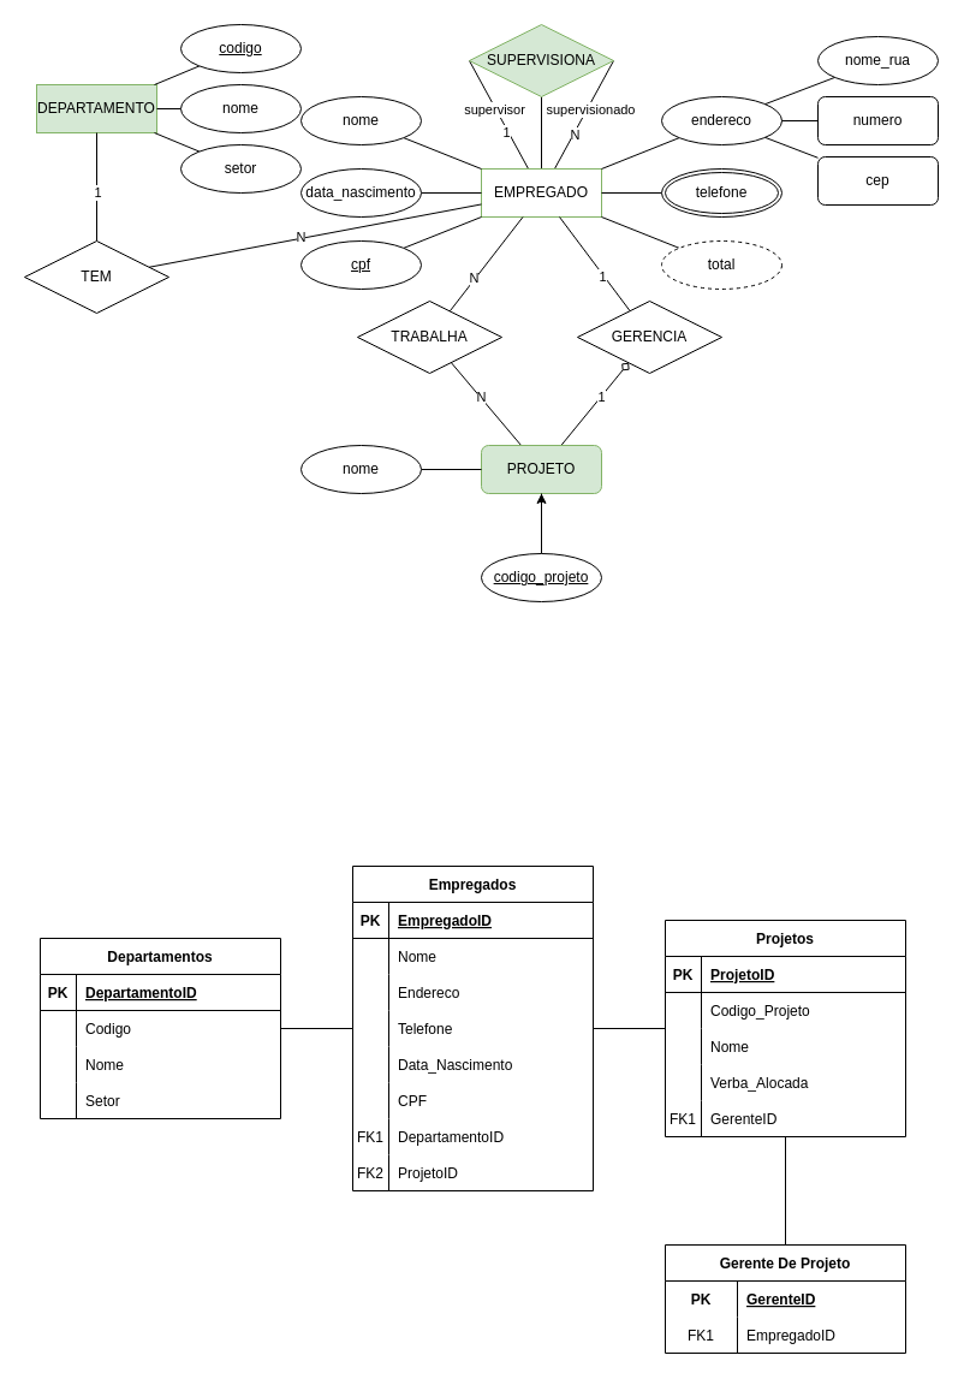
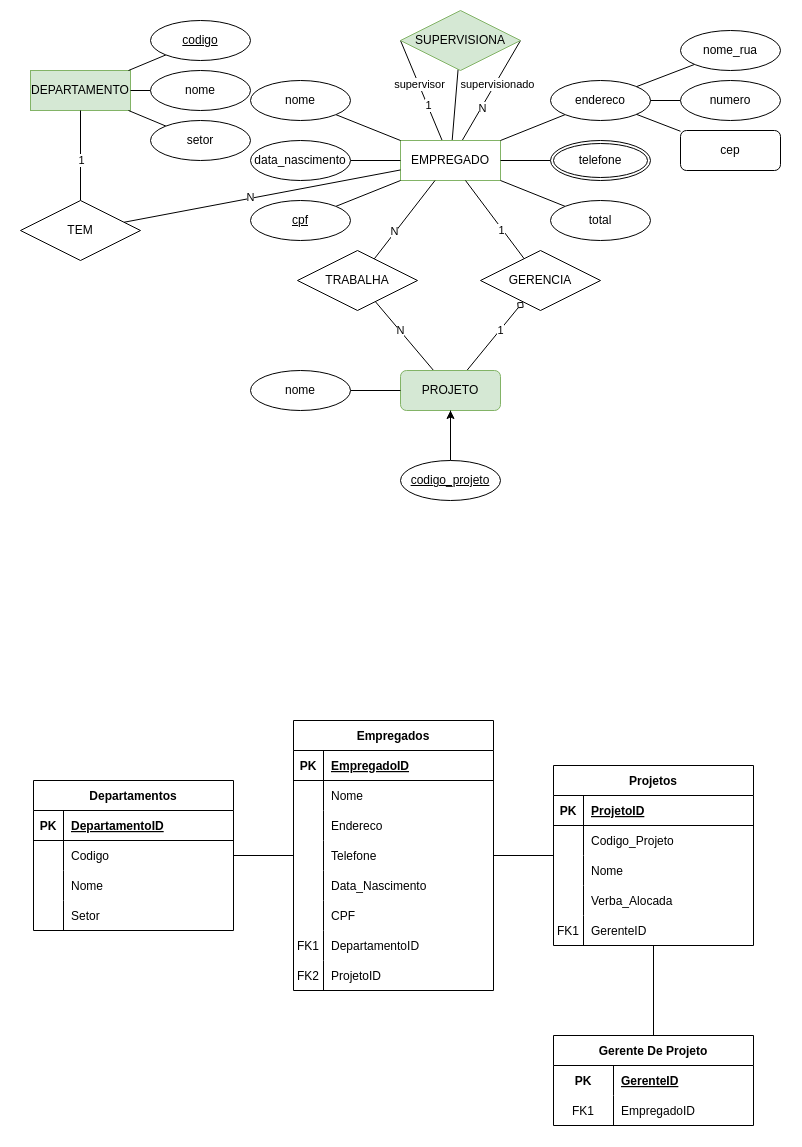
- <mxCell id="118" value="SUPERVISIONA" style="shape=rhombus;perimeter=rhombusPerimeter;whiteSpace=wrap;html=1;align=center;fillColor=#d5e8d4;strokeColor=#82b366;" parent="1" vertex="1"><mxGeometry x="390" y="20" width="120" height="60" as="geometry" /></mxCell>
+ <mxCell id="118" value="SUPERVISIONA" style="shape=rhombus;perimeter=rhombusPerimeter;whiteSpace=wrap;html=1;align=center;fillColor=#d5e8d4;strokeColor=#82b366;" parent="1" vertex="1"><mxGeometry x="400" y="10" width="120" height="60" as="geometry" /></mxCell>
- <mxCell id="100" value="numero" style="whiteSpace=wrap;html=1;align=center;rounded=1;" parent="1" vertex="1"><mxGeometry x="680" y="80" width="100" height="40" as="geometry" /></mxCell>
+ <mxCell id="100" value="numero" style="ellipse;whiteSpace=wrap;html=1;align=center;" parent="1" vertex="1"><mxGeometry x="680" y="80" width="100" height="40" as="geometry" /></mxCell>
- <mxCell id="106" value="total" style="ellipse;whiteSpace=wrap;html=1;align=center;dashed=1;" parent="1" vertex="1"><mxGeometry x="550" y="200" width="100" height="40" as="geometry" /></mxCell>
+ <mxCell id="106" value="total" style="ellipse;whiteSpace=wrap;html=1;align=center;dashed=0;" parent="1" vertex="1"><mxGeometry x="550" y="200" width="100" height="40" as="geometry" /></mxCell>
